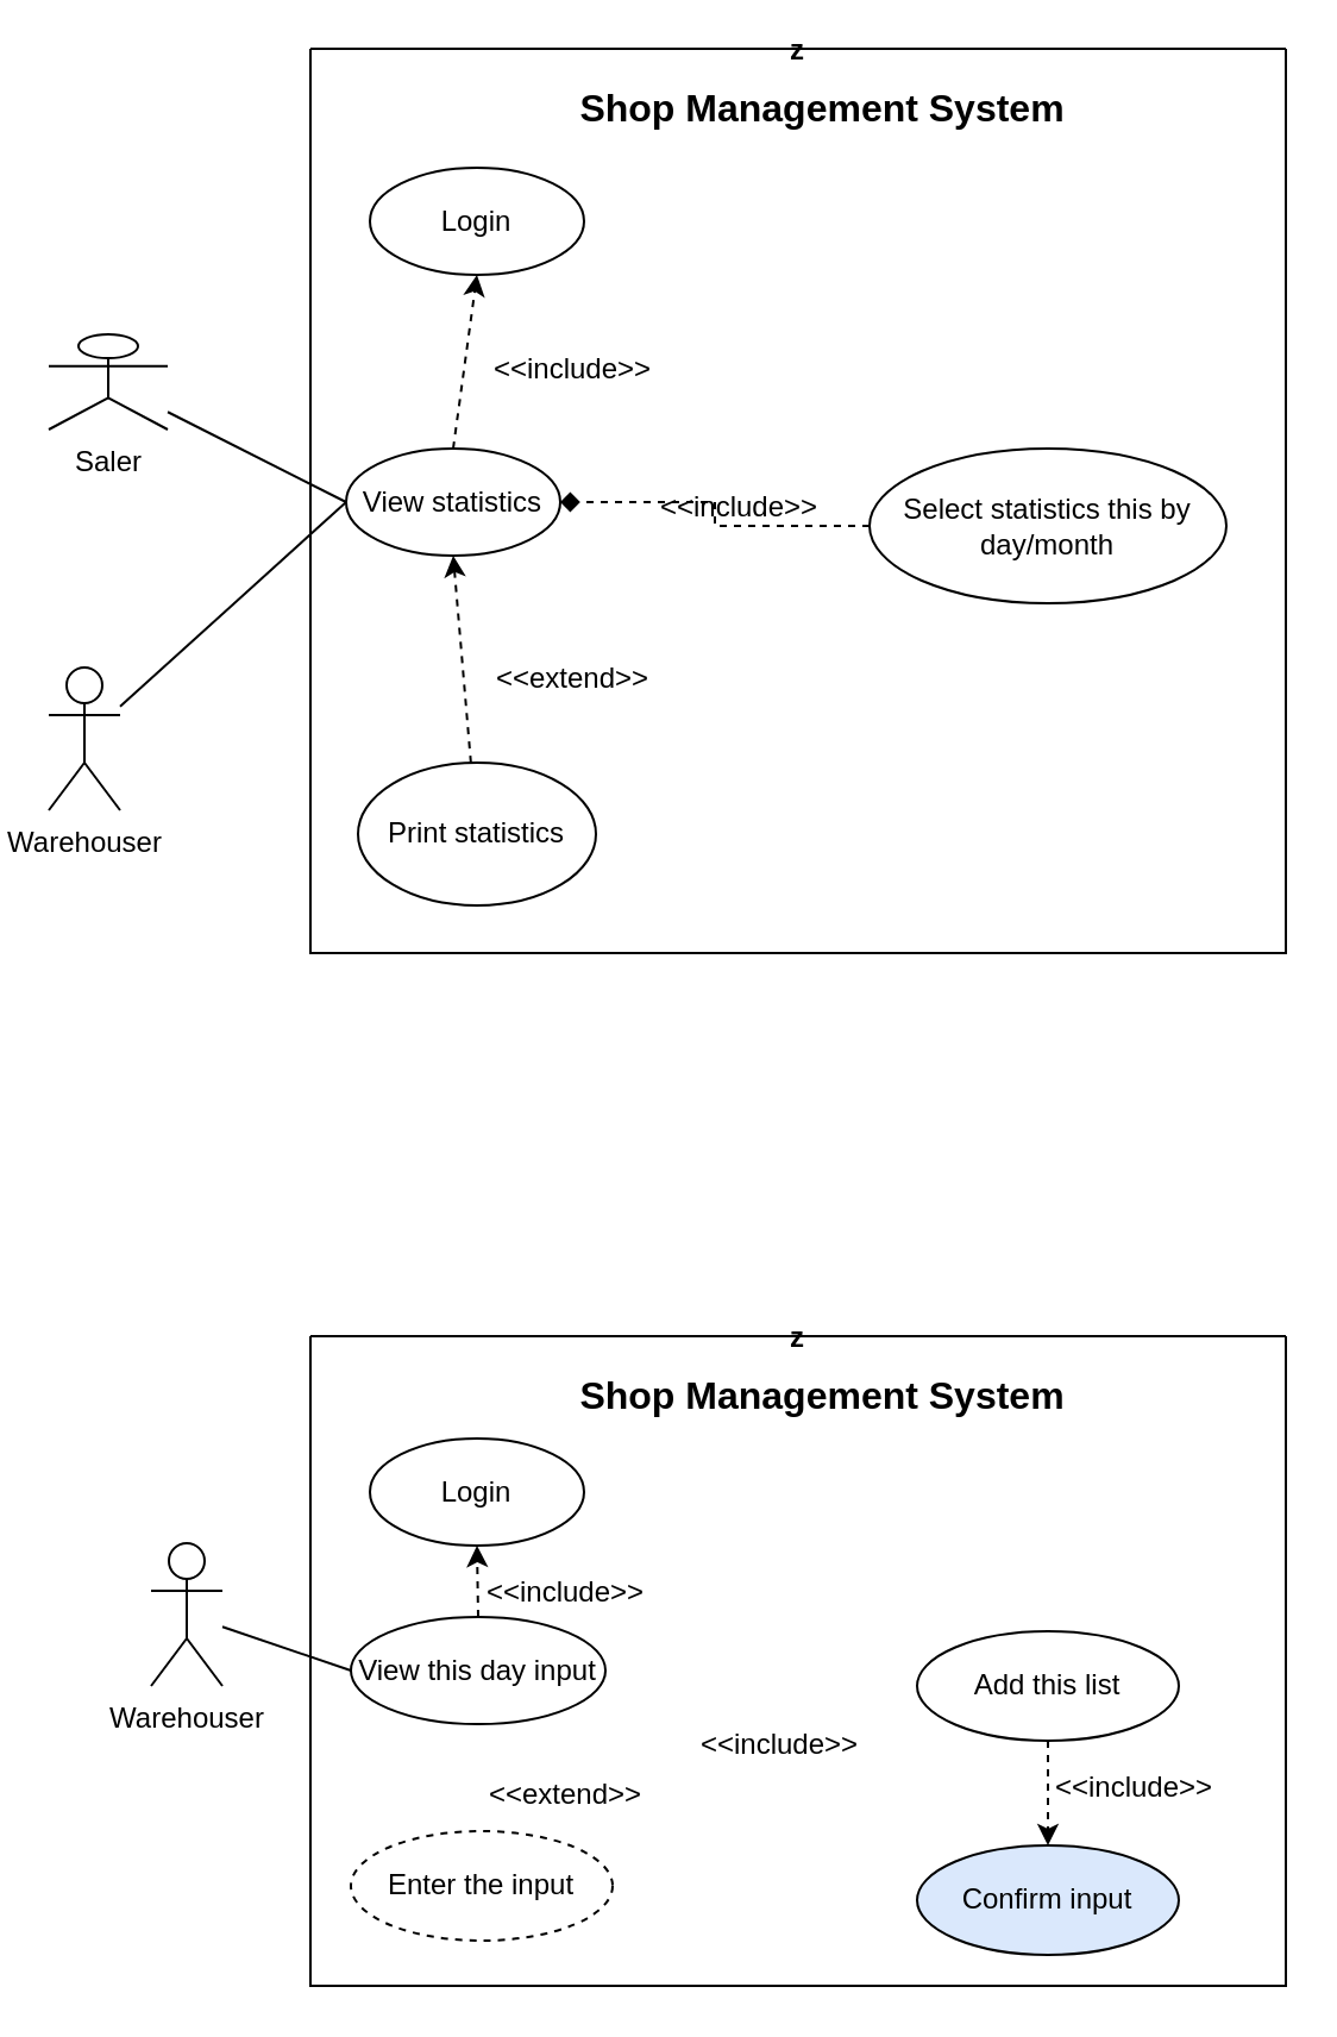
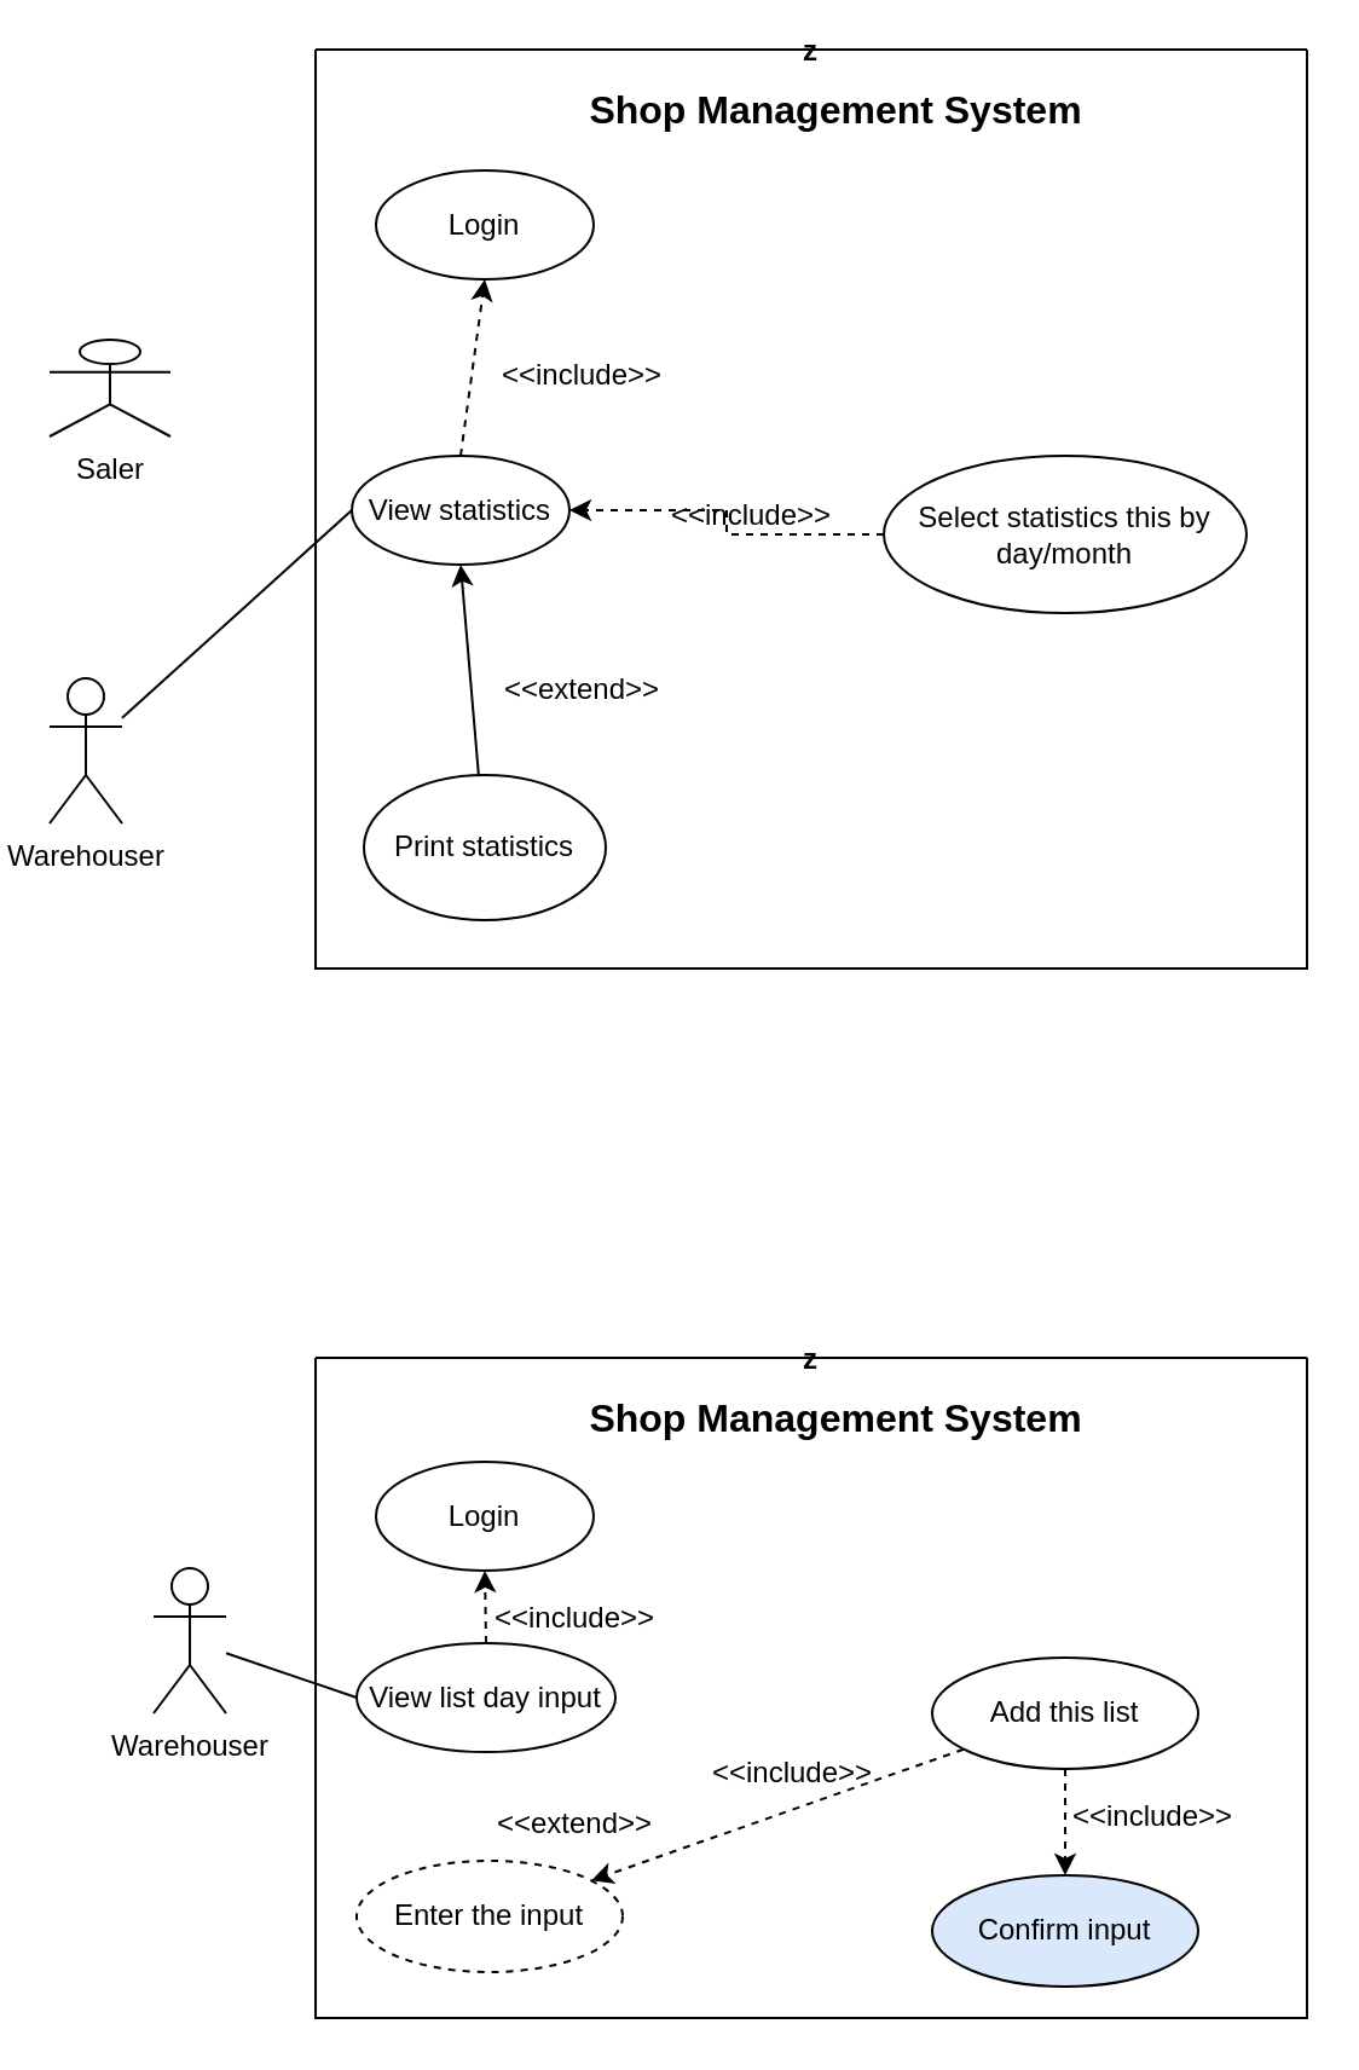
- <mxCell id="2" style="rounded=0;orthogonalLoop=1;jettySize=auto;html=1;entryX=0;entryY=0.5;entryDx=0;entryDy=0;endArrow=none;endFill=0;" edge="1" parent="1" source="3" target="8"><mxGeometry relative="1" as="geometry" /></mxCell>
- <mxCell id="9" style="edgeStyle=orthogonalEdgeStyle;rounded=0;orthogonalLoop=1;jettySize=auto;html=1;entryX=1;entryY=0.5;entryDx=0;entryDy=0;dashed=1;endArrow=diamond;" edge="1" parent="4" source="10" target="8"><mxGeometry relative="1" as="geometry" /></mxCell>
+ <mxCell id="9" style="edgeStyle=orthogonalEdgeStyle;rounded=0;orthogonalLoop=1;jettySize=auto;html=1;entryX=1;entryY=0.5;entryDx=0;entryDy=0;dashed=1;" edge="1" parent="4" source="10" target="8"><mxGeometry relative="1" as="geometry" /></mxCell>
- <mxCell id="6" style="rounded=0;orthogonalLoop=1;jettySize=auto;html=1;entryX=0.5;entryY=1;entryDx=0;entryDy=0;dashed=1;" edge="1" parent="4" source="7" target="8"><mxGeometry relative="1" as="geometry" /></mxCell>
+ <mxCell id="6" style="rounded=0;orthogonalLoop=1;jettySize=auto;html=1;entryX=0.5;entryY=1;entryDx=0;entryDy=0;dashed=0;" edge="1" parent="4" source="7" target="8"><mxGeometry relative="1" as="geometry" /></mxCell>
- <mxCell id="20" value="View this day input" style="ellipse;whiteSpace=wrap;html=1;" vertex="1" parent="18"><mxGeometry x="17" y="118" width="107" height="45" as="geometry" /></mxCell>
+ <mxCell id="20" value="View list day input" style="ellipse;whiteSpace=wrap;html=1;" vertex="1" parent="18"><mxGeometry x="17" y="118" width="107" height="45" as="geometry" /></mxCell>
+ <mxCell id="27" style="rounded=0;orthogonalLoop=1;jettySize=auto;html=1;dashed=1;" edge="1" parent="18" source="29" target="21"><mxGeometry relative="1" as="geometry" /></mxCell>
